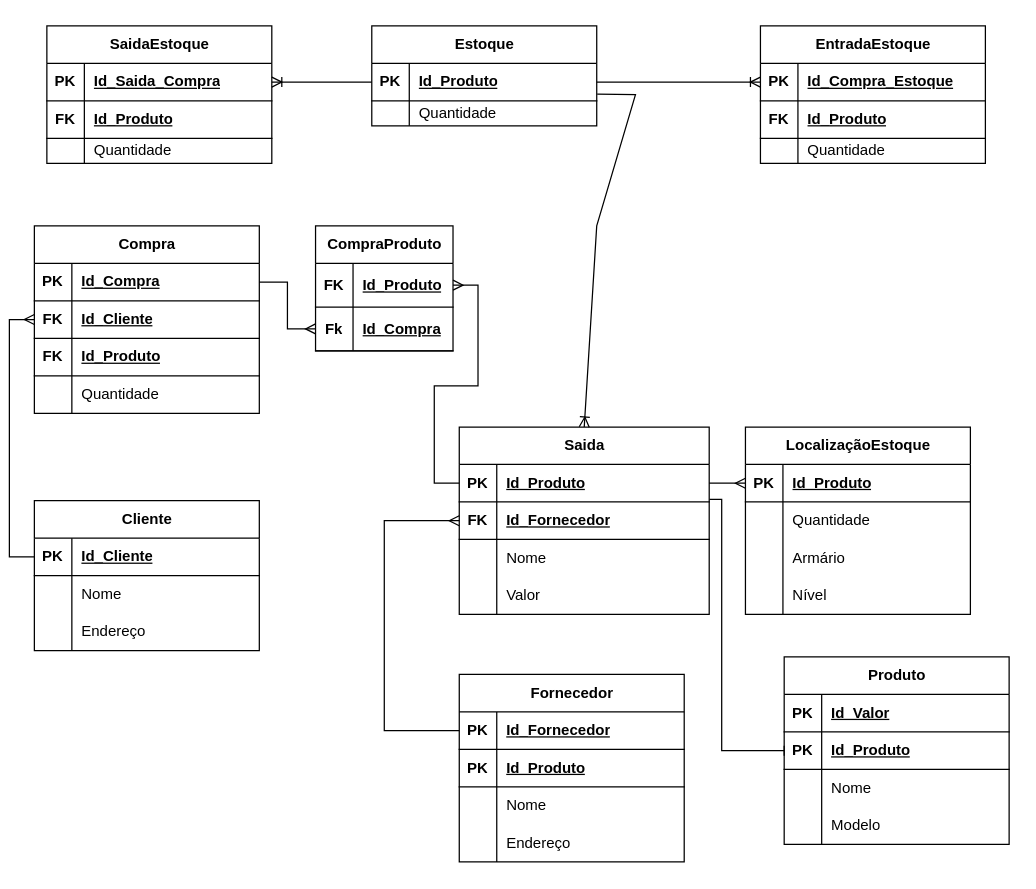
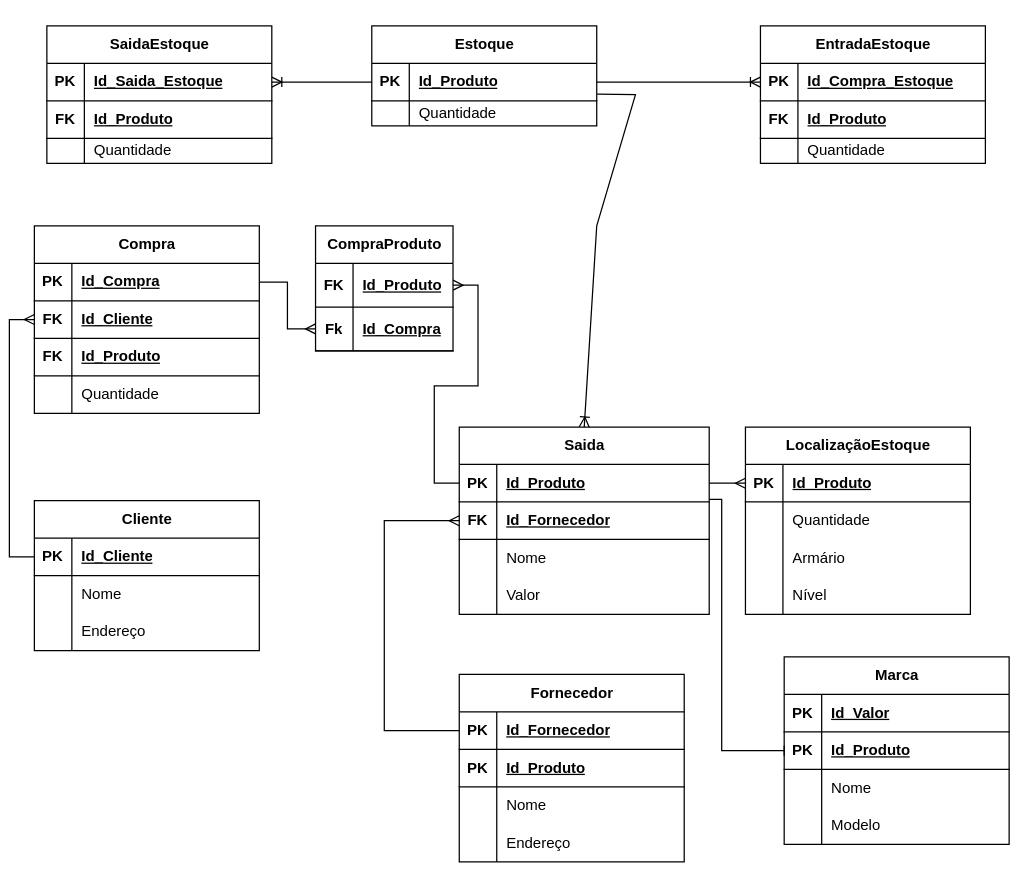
- <mxCell id="5" value="Id_Saida_Compra" style="shape=partialRectangle;connectable=0;fillColor=none;top=0;left=0;bottom=0;right=0;align=left;spacingLeft=6;fontStyle=5;overflow=hidden;whiteSpace=wrap;html=1;" parent="3" vertex="1"><mxGeometry x="30" width="150" height="30" as="geometry"><mxRectangle width="150" height="30" as="alternateBounds" /></mxGeometry></mxCell>
+ <mxCell id="5" value="Id_Saida_Estoque" style="shape=partialRectangle;connectable=0;fillColor=none;top=0;left=0;bottom=0;right=0;align=left;spacingLeft=6;fontStyle=5;overflow=hidden;whiteSpace=wrap;html=1;" parent="3" vertex="1"><mxGeometry x="30" width="150" height="30" as="geometry"><mxRectangle width="150" height="30" as="alternateBounds" /></mxGeometry></mxCell>
- <mxCell id="55" value="Produto" style="shape=table;startSize=30;container=1;collapsible=1;childLayout=tableLayout;fixedRows=1;rowLines=0;fontStyle=1;align=center;resizeLast=1;html=1;" parent="1" vertex="1"><mxGeometry x="620" y="525" width="180" height="150" as="geometry" /></mxCell>
+ <mxCell id="55" value="Marca" style="shape=table;startSize=30;container=1;collapsible=1;childLayout=tableLayout;fixedRows=1;rowLines=0;fontStyle=1;align=center;resizeLast=1;html=1;" parent="1" vertex="1"><mxGeometry x="620" y="525" width="180" height="150" as="geometry" /></mxCell>
